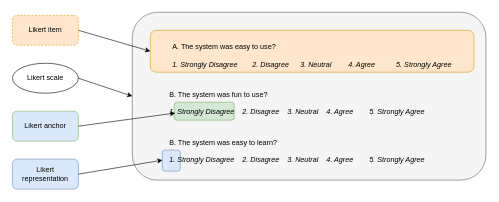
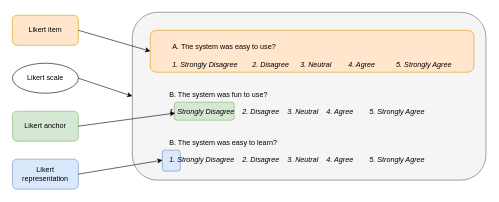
- <mxCell id="8" value="Likert item" style="rounded=1;whiteSpace=wrap;html=1;fillColor=#ffe6cc;strokeColor=#d79b00;dashed=1;" vertex="1" parent="1"><mxGeometry x="20" y="25" width="110" height="50" as="geometry" /></mxCell>
+ <mxCell id="8" value="Likert item" style="rounded=1;whiteSpace=wrap;html=1;fillColor=#ffe6cc;strokeColor=#d79b00;" vertex="1" parent="1"><mxGeometry x="20" y="25" width="110" height="50" as="geometry" /></mxCell>
- <mxCell id="10" value="Likert anchor" style="rounded=1;whiteSpace=wrap;html=1;fillColor=#dae8fc;strokeColor=#82b366;" vertex="1" parent="1"><mxGeometry x="20" y="185" width="110" height="50" as="geometry" /></mxCell>
+ <mxCell id="10" value="Likert anchor" style="rounded=1;whiteSpace=wrap;html=1;fillColor=#d5e8d4;strokeColor=#82b366;" vertex="1" parent="1"><mxGeometry x="20" y="185" width="110" height="50" as="geometry" /></mxCell>
